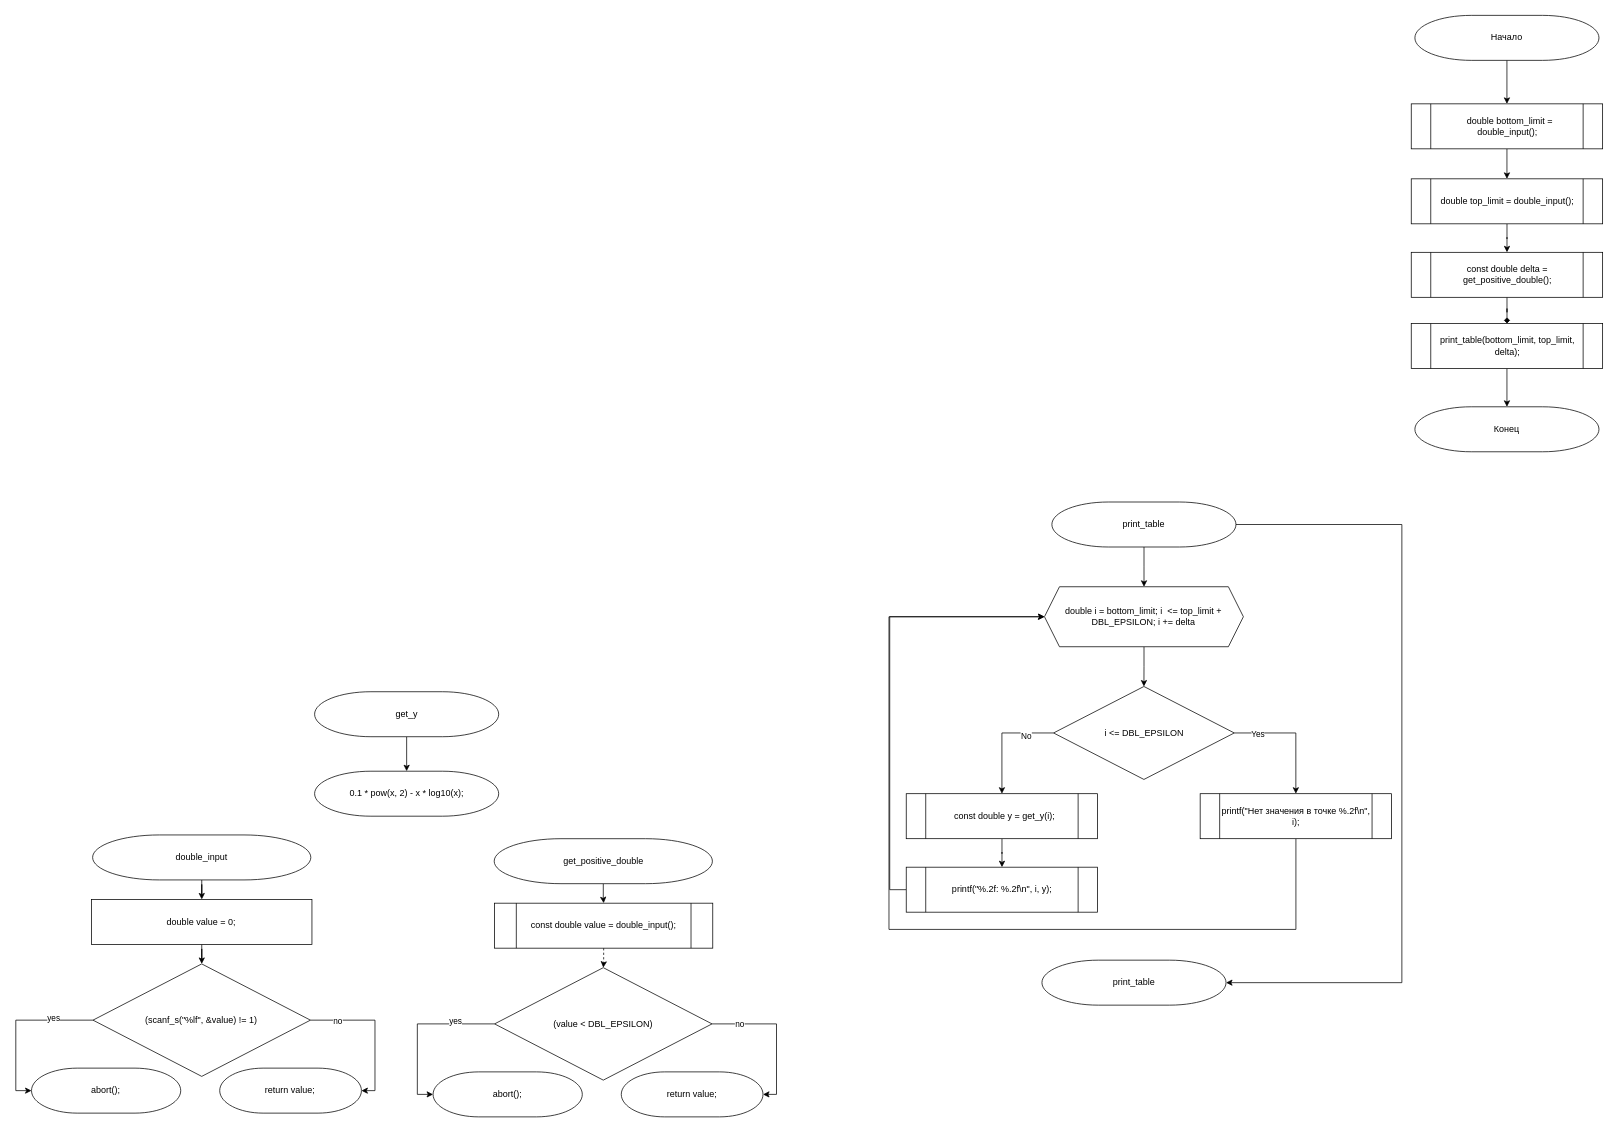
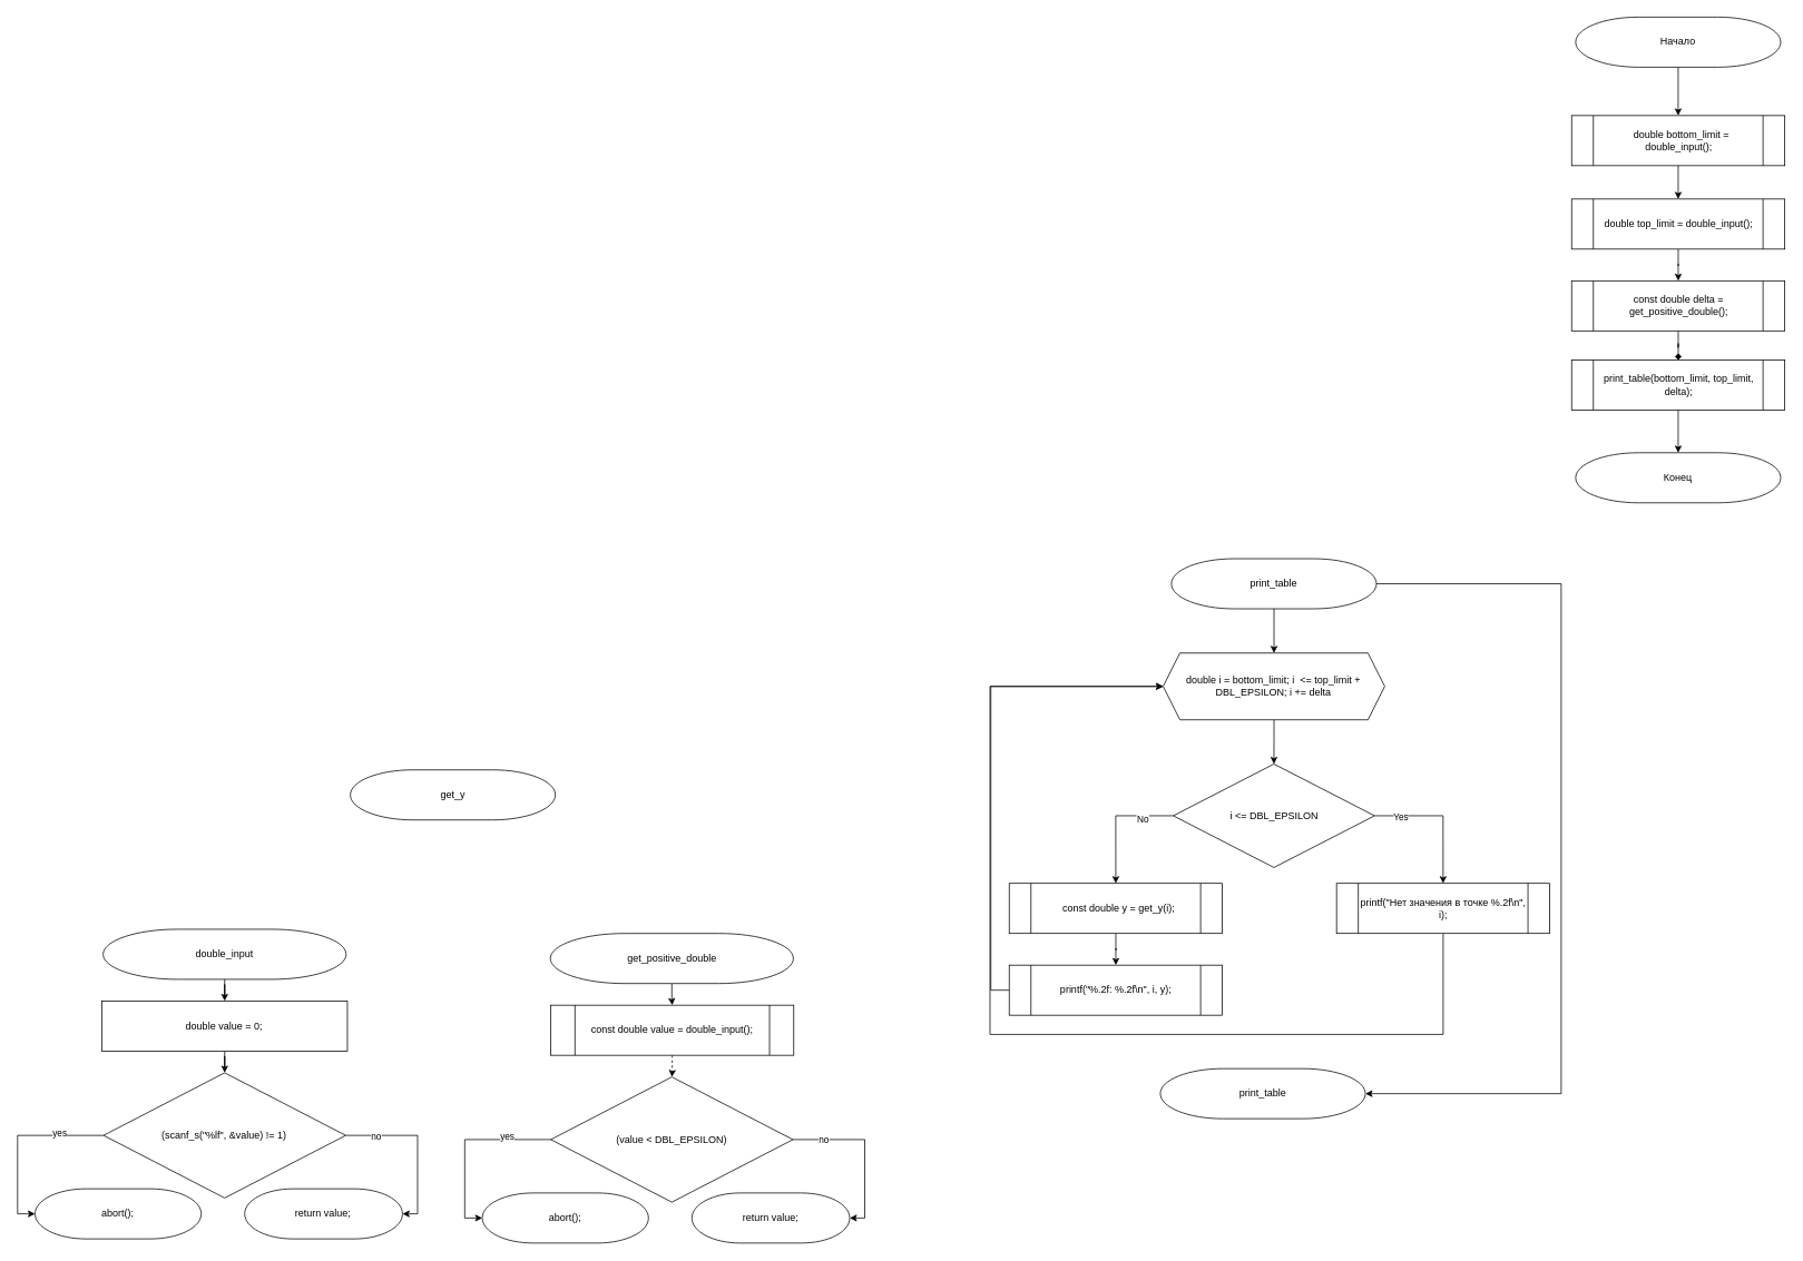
- <mxCell id="28" value="" style="edgeStyle=orthogonalEdgeStyle;rounded=0;orthogonalLoop=1;jettySize=auto;html=1;" parent="1" source="29" target="30" edge="1"><mxGeometry relative="1" as="geometry" /></mxCell>
- <mxCell id="30" value="0.1 * pow(x, 2) - x * log10(x);" style="strokeWidth=1;html=1;shape=mxgraph.flowchart.terminator;whiteSpace=wrap;" parent="1" vertex="1"><mxGeometry x="419" y="1028" width="245.5" height="60" as="geometry" /></mxCell>
